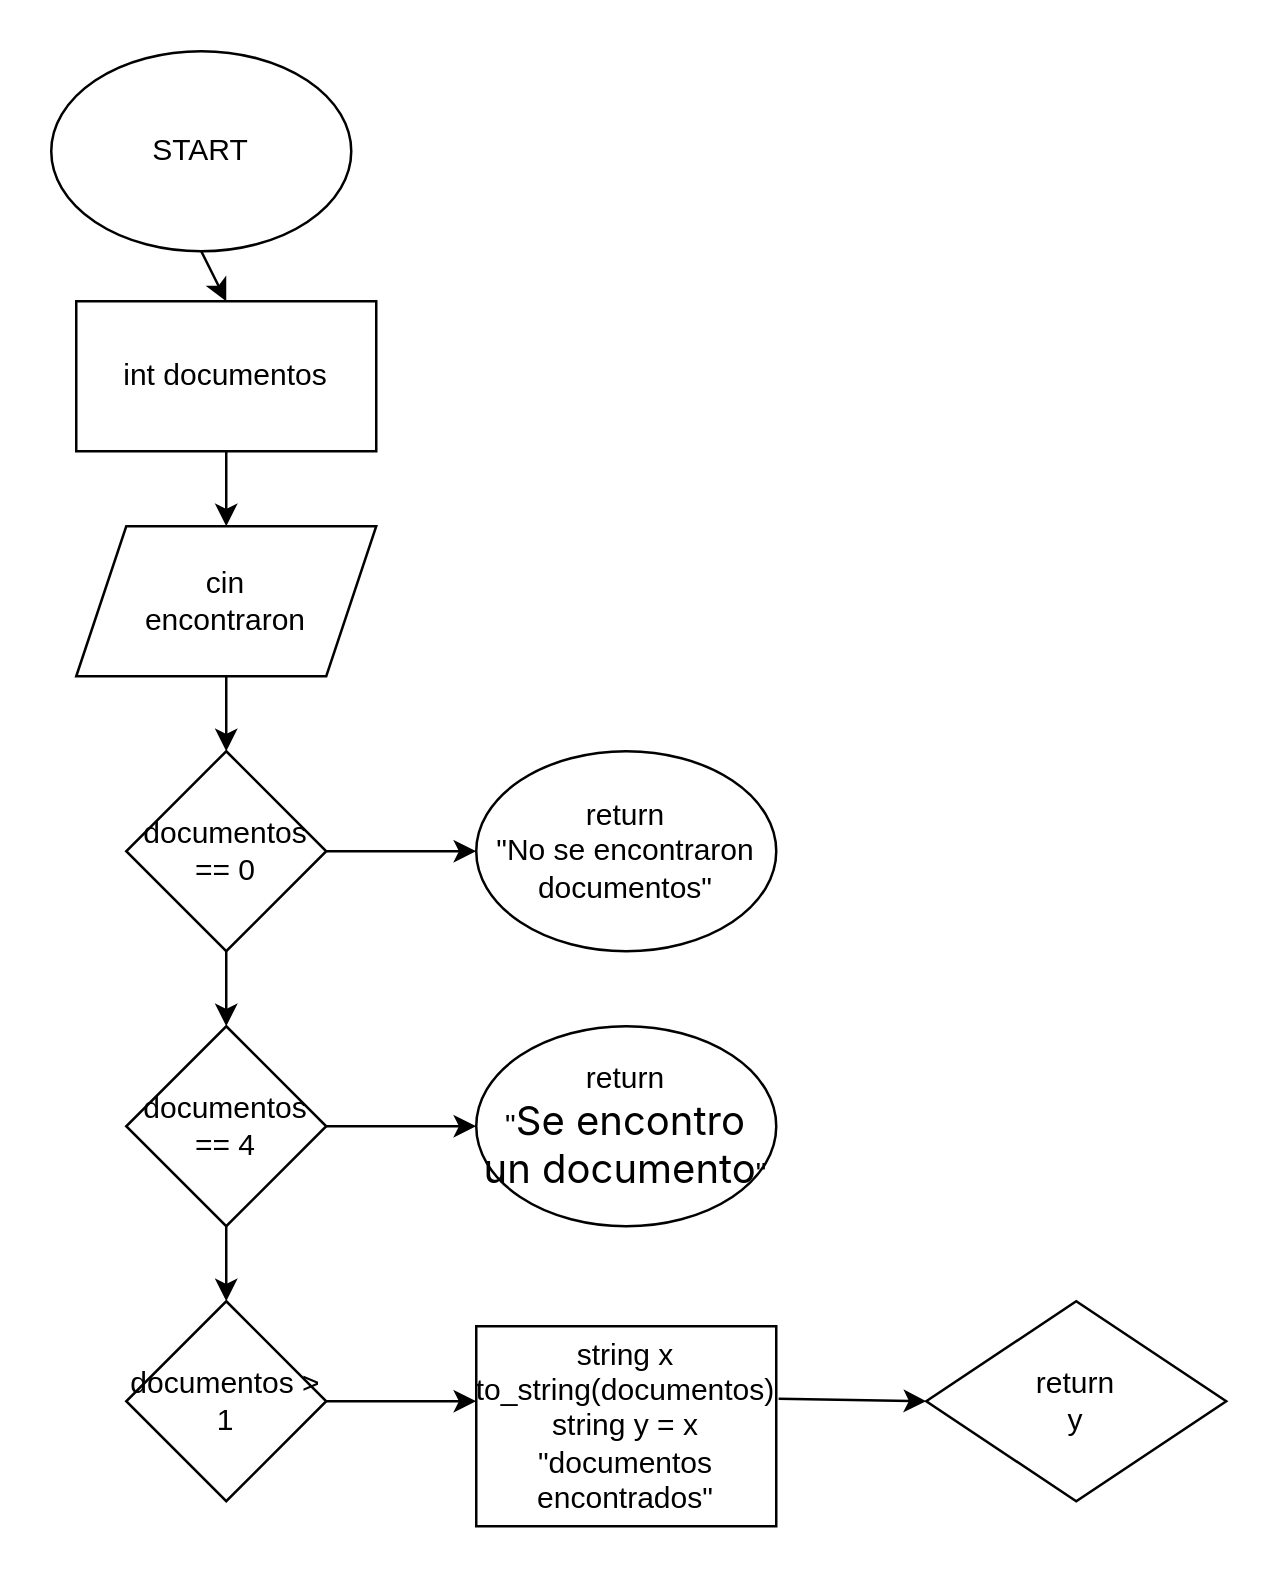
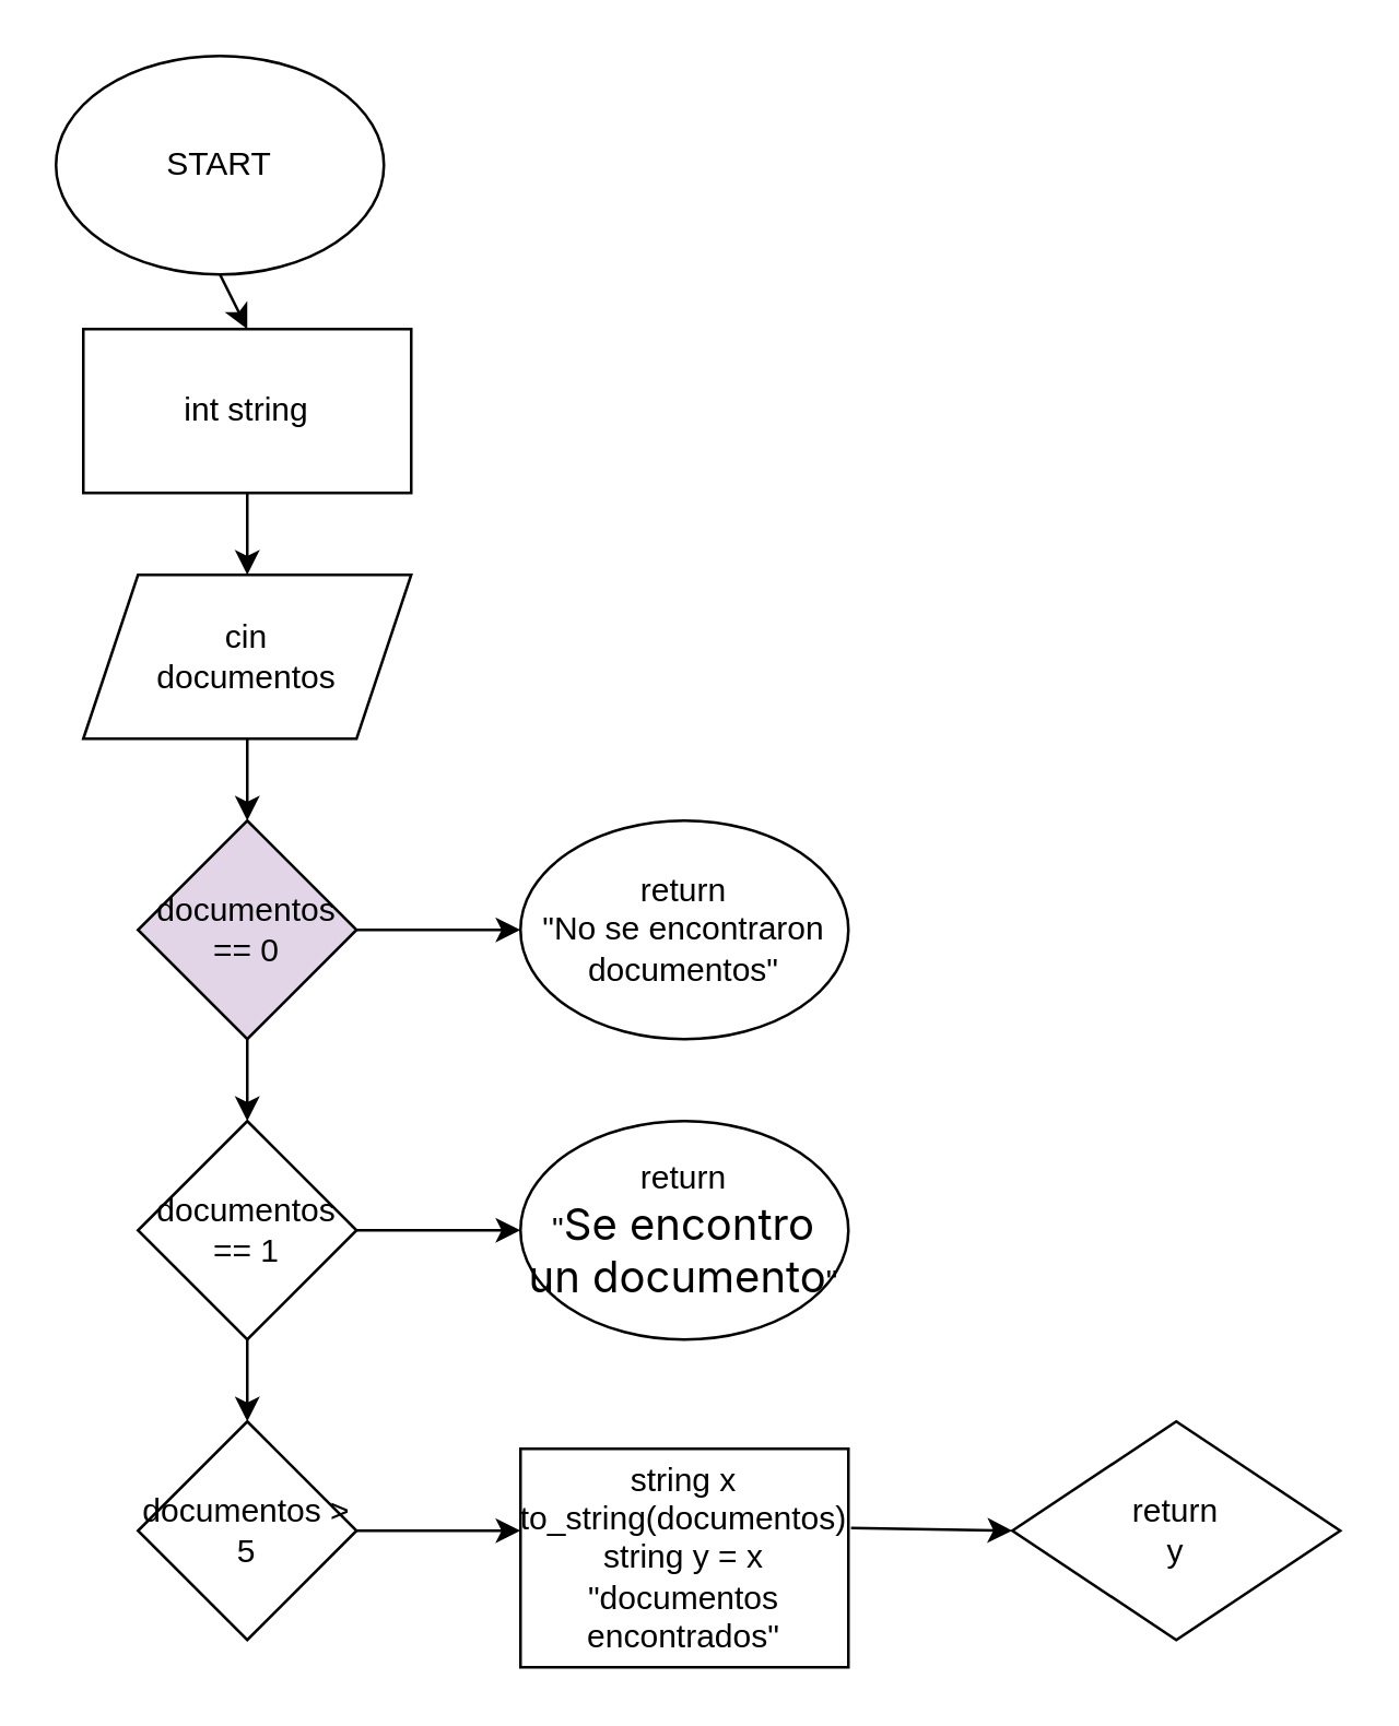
- <mxCell id="4" value="int documentos" style="rounded=0;whiteSpace=wrap;html=1;" vertex="1" parent="1"><mxGeometry x="30" y="120" width="120" height="60" as="geometry" /></mxCell>
+ <mxCell id="4" value="int string" style="rounded=0;whiteSpace=wrap;html=1;" vertex="1" parent="1"><mxGeometry x="30" y="120" width="120" height="60" as="geometry" /></mxCell>
- <mxCell id="6" value="cin&lt;div&gt;encontraron&lt;/div&gt;" style="shape=parallelogram;perimeter=parallelogramPerimeter;whiteSpace=wrap;html=1;fixedSize=1;" vertex="1" parent="1"><mxGeometry x="30" y="210" width="120" height="60" as="geometry" /></mxCell>
+ <mxCell id="6" value="cin&lt;div&gt;documentos&lt;/div&gt;" style="shape=parallelogram;perimeter=parallelogramPerimeter;whiteSpace=wrap;html=1;fixedSize=1;" vertex="1" parent="1"><mxGeometry x="30" y="210" width="120" height="60" as="geometry" /></mxCell>
- <mxCell id="8" value="documentos == 0" style="rhombus;whiteSpace=wrap;html=1;" vertex="1" parent="1"><mxGeometry x="50" y="300" width="80" height="80" as="geometry" /></mxCell>
+ <mxCell id="8" value="documentos == 0" style="rhombus;whiteSpace=wrap;html=1;fillColor=#e1d5e7;" vertex="1" parent="1"><mxGeometry x="50" y="300" width="80" height="80" as="geometry" /></mxCell>
- <mxCell id="12" value="documentos == 4" style="rhombus;whiteSpace=wrap;html=1;" vertex="1" parent="1"><mxGeometry x="50" y="410" width="80" height="80" as="geometry" /></mxCell>
+ <mxCell id="12" value="documentos == 1" style="rhombus;whiteSpace=wrap;html=1;" vertex="1" parent="1"><mxGeometry x="50" y="410" width="80" height="80" as="geometry" /></mxCell>
- <mxCell id="16" value="documentos &amp;gt; 1" style="rhombus;whiteSpace=wrap;html=1;" vertex="1" parent="1"><mxGeometry x="50" y="520" width="80" height="80" as="geometry" /></mxCell>
+ <mxCell id="16" value="documentos &amp;gt; 5" style="rhombus;whiteSpace=wrap;html=1;" vertex="1" parent="1"><mxGeometry x="50" y="520" width="80" height="80" as="geometry" /></mxCell>
